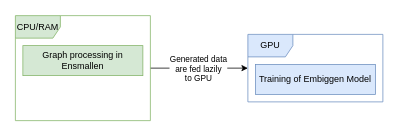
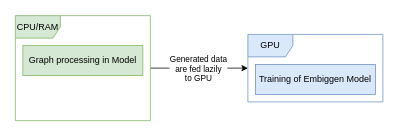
- <mxCell id="7" value="Graph processing in Ensmallen" style="html=1;whiteSpace=wrap;fillColor=#d5e8d4;strokeColor=#82b366;" vertex="1" parent="1"><mxGeometry x="30" y="60" width="160" height="40" as="geometry" /></mxCell>
+ <mxCell id="7" value="Graph processing in Model" style="html=1;whiteSpace=wrap;fillColor=#d5e8d4;strokeColor=#82b366;" vertex="1" parent="1"><mxGeometry x="30" y="60" width="160" height="40" as="geometry" /></mxCell>
